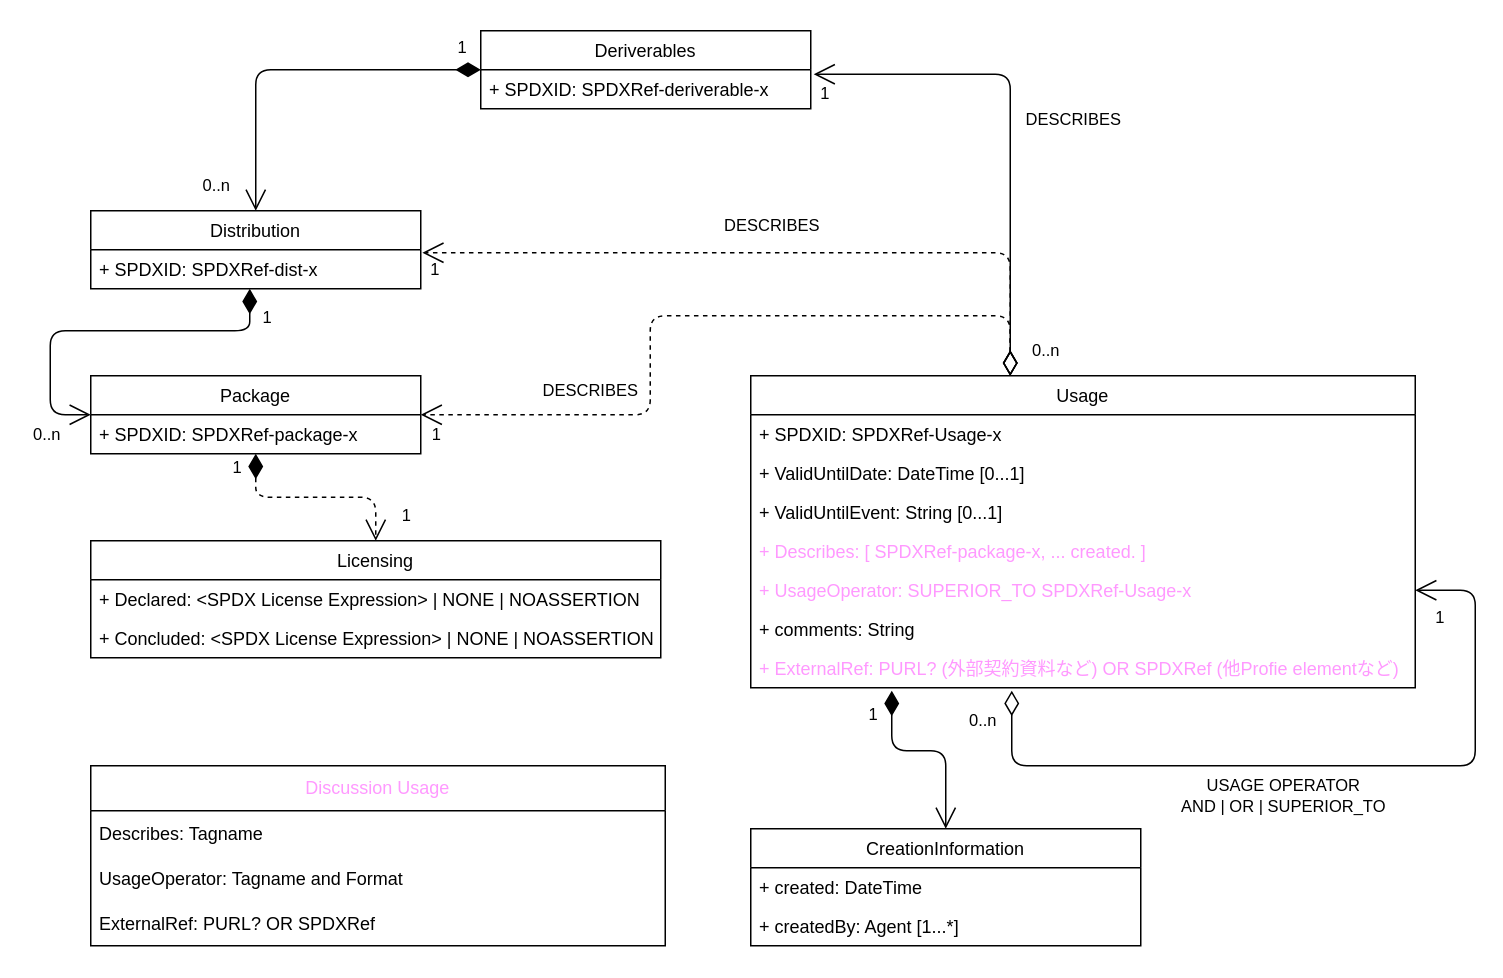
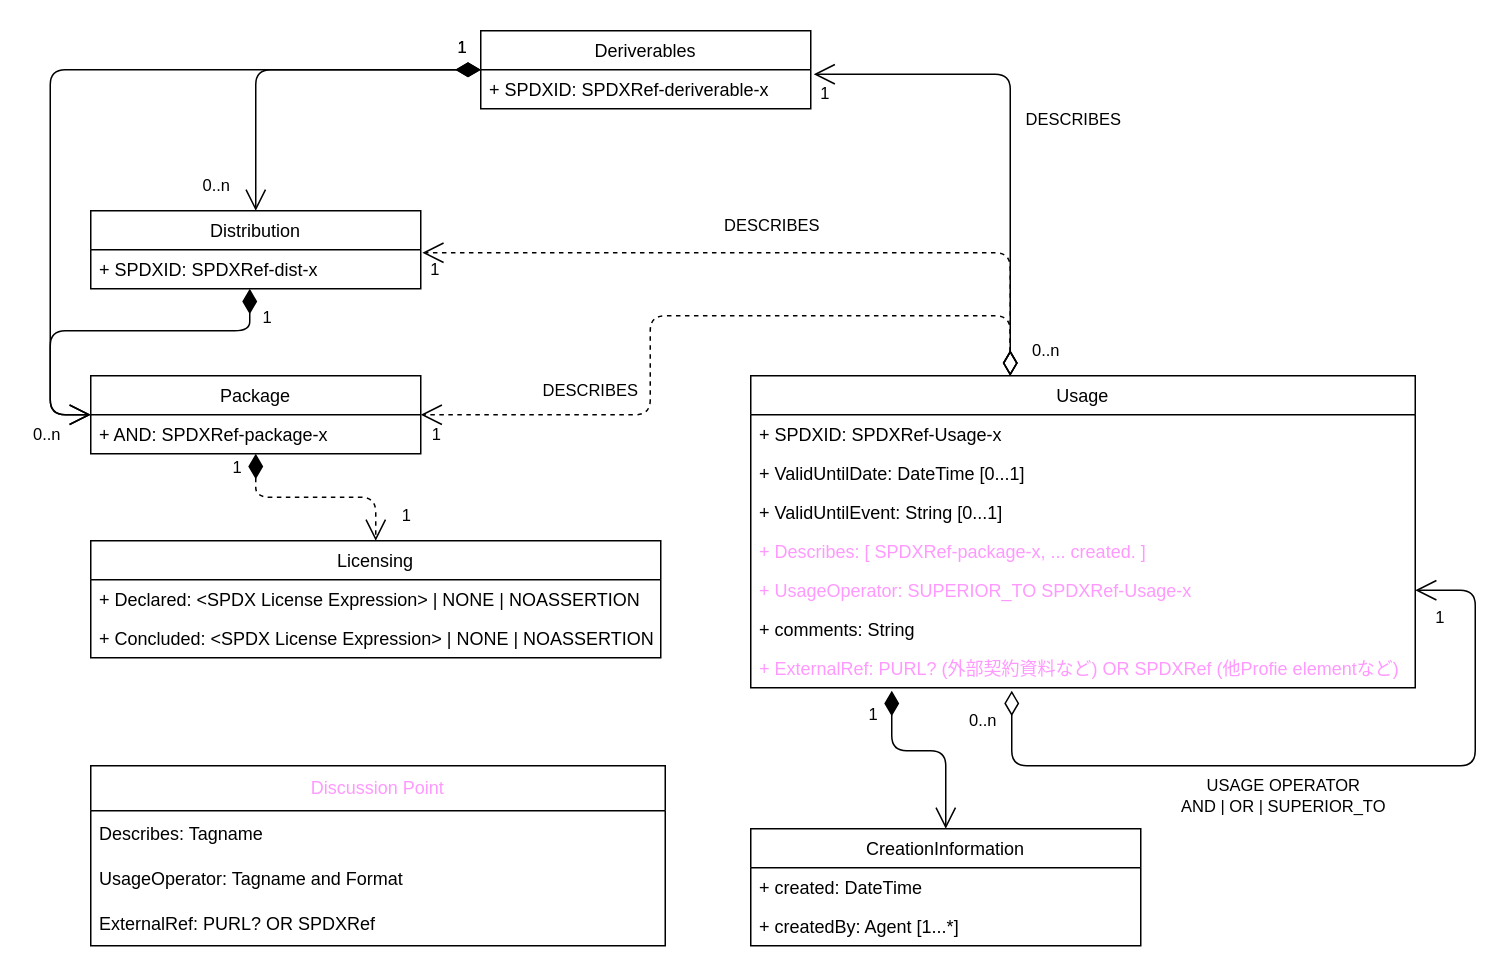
+ <mxCell id="36" value="1" style="endArrow=open;html=1;endSize=12;startArrow=diamondThin;startSize=14;startFill=1;edgeStyle=orthogonalEdgeStyle;align=left;verticalAlign=bottom;labelBackgroundColor=none;fontColor=default;entryX=0;entryY=0.5;entryDx=0;entryDy=0;" parent="1" source="4" target="2" edge="1"><mxGeometry x="-0.938" y="-6" relative="1" as="geometry"><mxPoint x="330" y="56" as="sourcePoint" /><mxPoint x="180" y="150" as="targetPoint" /><mxPoint as="offset" /><Array as="points"><mxPoint x="33" y="46" /><mxPoint x="33" y="276" /></Array></mxGeometry></mxCell>
- <mxCell id="3" value="+ SPDXID: SPDXRef-package-x" style="text;strokeColor=none;fillColor=none;align=left;verticalAlign=top;spacingLeft=4;spacingRight=4;overflow=hidden;rotatable=0;points=[[0,0.5],[1,0.5]];portConstraint=eastwest;fontColor=default;labelBackgroundColor=none;" parent="2" vertex="1"><mxGeometry y="26" width="220" height="26" as="geometry" /></mxCell>
+ <mxCell id="3" value="+ AND: SPDXRef-package-x" style="text;strokeColor=none;fillColor=none;align=left;verticalAlign=top;spacingLeft=4;spacingRight=4;overflow=hidden;rotatable=0;points=[[0,0.5],[1,0.5]];portConstraint=eastwest;fontColor=default;labelBackgroundColor=none;" parent="2" vertex="1"><mxGeometry y="26" width="220" height="26" as="geometry" /></mxCell>
- <mxCell id="40" value="&lt;font&gt;Discussion Usage&lt;/font&gt;" style="swimlane;fontStyle=0;childLayout=stackLayout;horizontal=1;startSize=30;horizontalStack=0;resizeParent=1;resizeParentMax=0;resizeLast=0;collapsible=1;marginBottom=0;whiteSpace=wrap;html=1;labelBackgroundColor=none;fontColor=#FF99FF;" parent="1" vertex="1"><mxGeometry x="60" y="510" width="383" height="120" as="geometry" /></mxCell>
+ <mxCell id="40" value="&lt;font&gt;Discussion Point&lt;/font&gt;" style="swimlane;fontStyle=0;childLayout=stackLayout;horizontal=1;startSize=30;horizontalStack=0;resizeParent=1;resizeParentMax=0;resizeLast=0;collapsible=1;marginBottom=0;whiteSpace=wrap;html=1;labelBackgroundColor=none;fontColor=#FF99FF;" parent="1" vertex="1"><mxGeometry x="60" y="510" width="383" height="120" as="geometry" /></mxCell>
